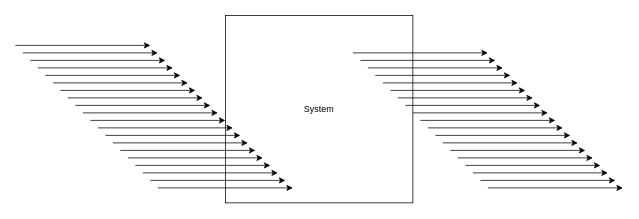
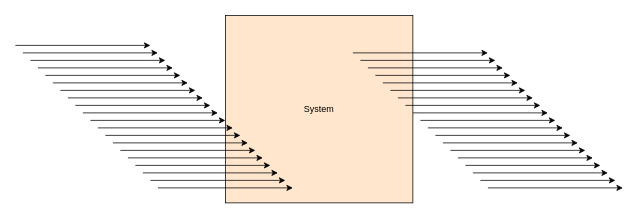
- <mxCell id="2" value="System" style="whiteSpace=wrap;html=1;aspect=fixed;direction=north;perimeter=hexagonPerimeter2;" vertex="1" parent="1"><mxGeometry x="300" y="20" width="250" height="250" as="geometry" /></mxCell>
+ <mxCell id="2" value="System" style="whiteSpace=wrap;html=1;aspect=fixed;direction=north;perimeter=hexagonPerimeter2;fillColor=#ffe6cc;" vertex="1" parent="1"><mxGeometry x="300" y="20" width="250" height="250" as="geometry" /></mxCell>
